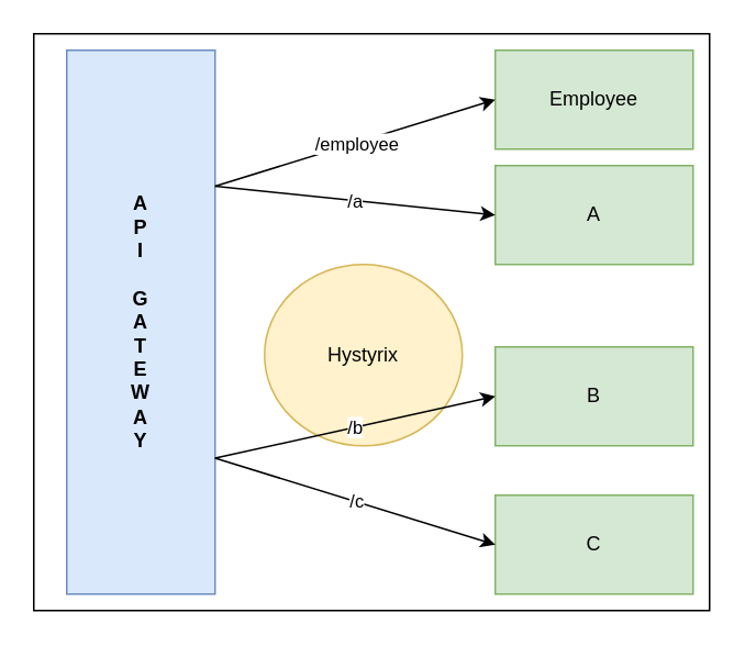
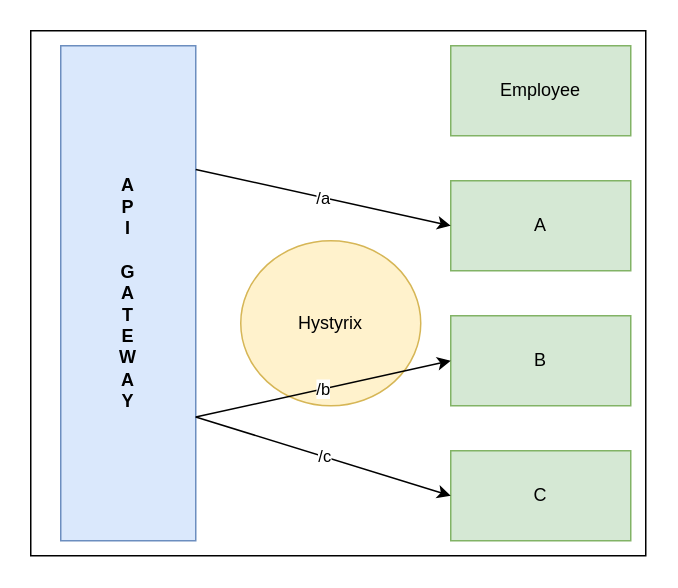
- <mxCell id="9" value="" style="endArrow=classic;html=1;rounded=0;entryX=0;entryY=0.5;entryDx=0;entryDy=0;exitX=1;exitY=0.25;exitDx=0;exitDy=0;" parent="1" source="8" target="3" edge="1"><mxGeometry relative="1" as="geometry"><mxPoint x="130" y="80" as="sourcePoint" /><mxPoint x="230" y="80" as="targetPoint" /></mxGeometry></mxCell>
- <mxCell id="10" value="/employee" style="edgeLabel;resizable=0;html=1;align=center;verticalAlign=middle;shadow=0;" parent="9" connectable="0" vertex="1"><mxGeometry relative="1" as="geometry" /></mxCell>
- <mxCell id="4" value="A" style="rounded=0;whiteSpace=wrap;html=1;fillColor=#d5e8d4;strokeColor=#82b366;" parent="1" vertex="1"><mxGeometry x="300" y="100" width="120" height="60" as="geometry" /></mxCell>
+ <mxCell id="4" value="A" style="rounded=0;whiteSpace=wrap;html=1;fillColor=#d5e8d4;strokeColor=#82b366;" parent="1" vertex="1"><mxGeometry x="300" y="120" width="120" height="60" as="geometry" /></mxCell>
